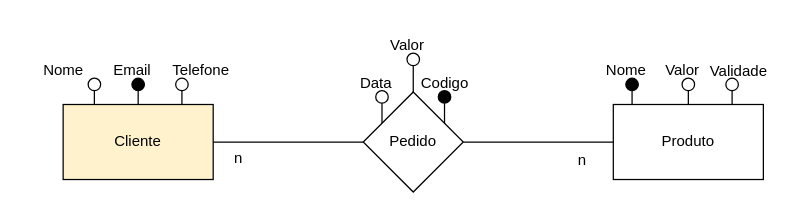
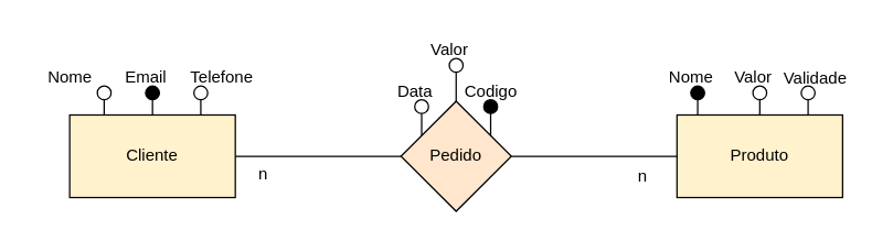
- <mxCell id="33" value="Pedido" style="rhombus;whiteSpace=wrap;html=1;" vertex="1" parent="1"><mxGeometry x="290" y="73" width="80" height="80" as="geometry" /></mxCell>
+ <mxCell id="33" value="Pedido" style="rhombus;whiteSpace=wrap;html=1;fillColor=#ffe6cc;" vertex="1" parent="1"><mxGeometry x="290" y="73" width="80" height="80" as="geometry" /></mxCell>
- <mxCell id="21" value="Produto" style="rounded=0;whiteSpace=wrap;html=1;" vertex="1" parent="1"><mxGeometry x="490" y="83" width="120" height="60" as="geometry" /></mxCell>
+ <mxCell id="21" value="Produto" style="rounded=0;whiteSpace=wrap;html=1;fillColor=#fff2cc;" vertex="1" parent="1"><mxGeometry x="490" y="83" width="120" height="60" as="geometry" /></mxCell>
